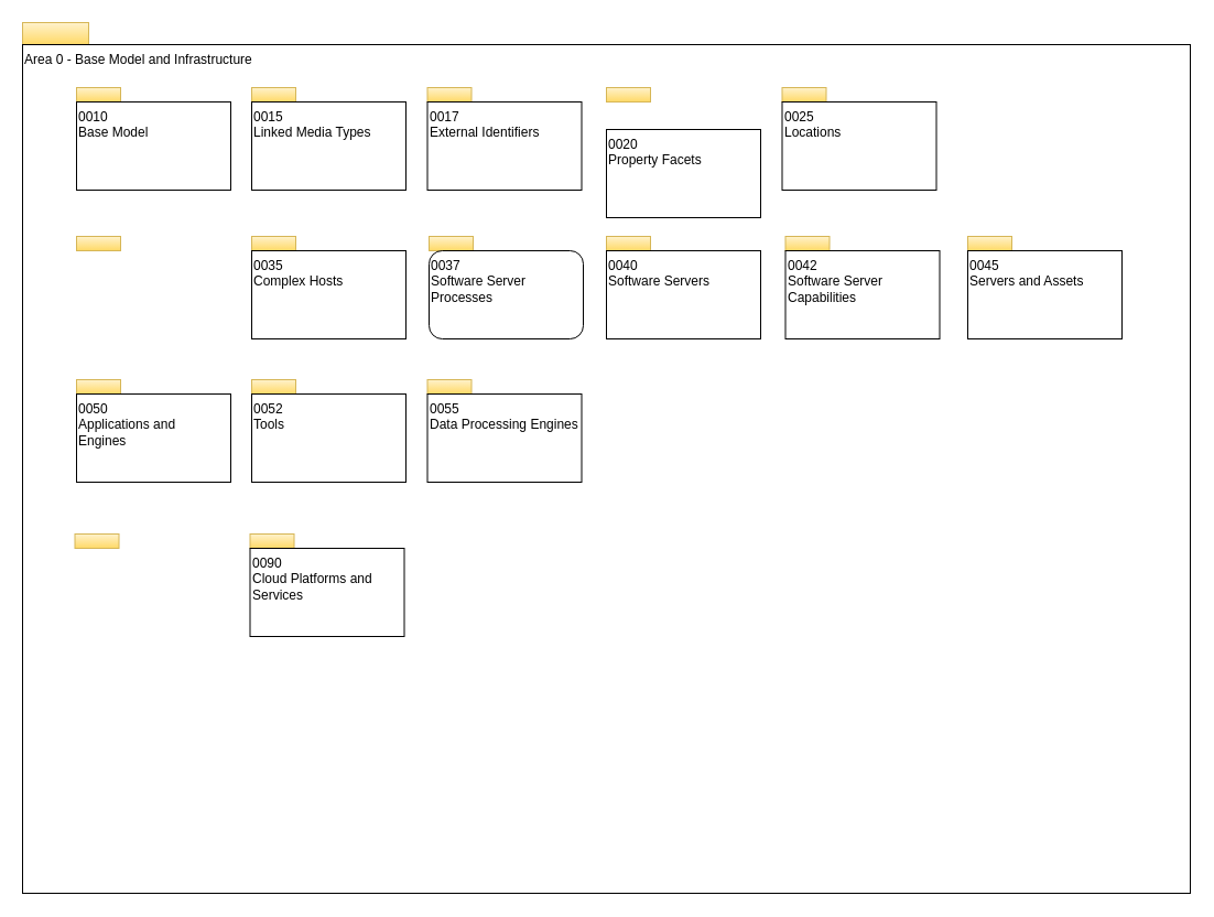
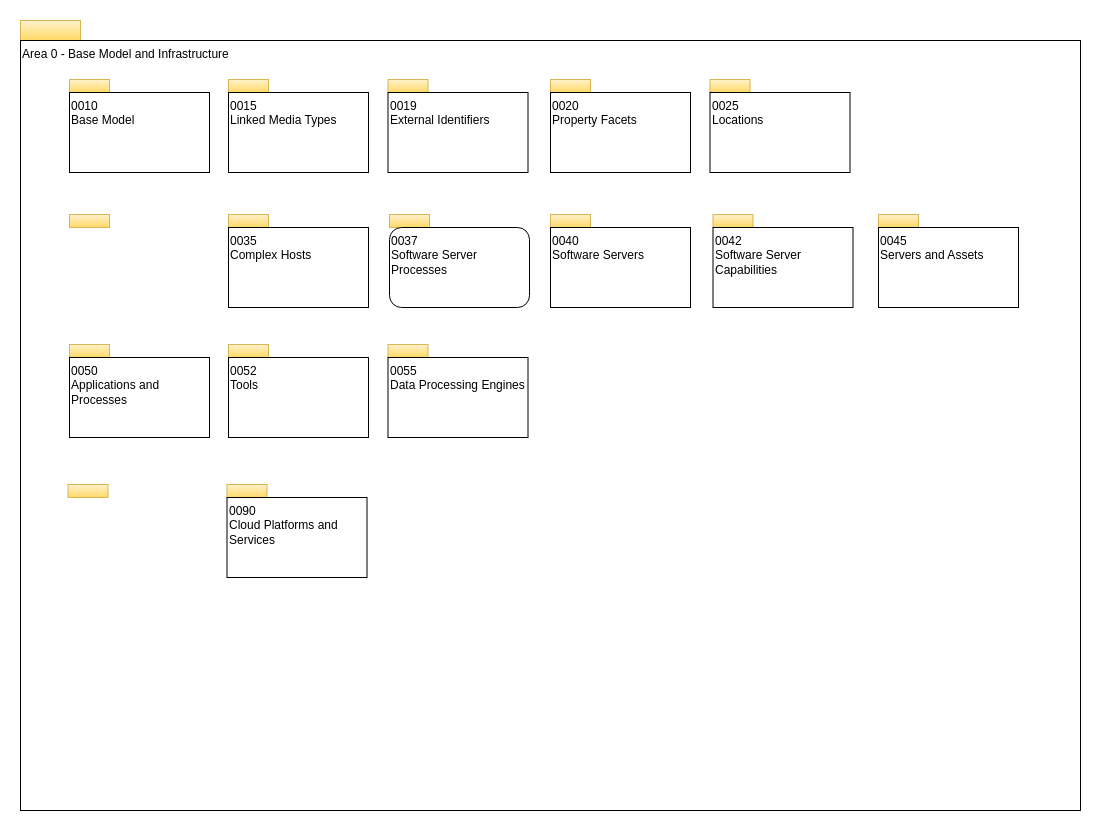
- <mxCell id="9" value="0017&lt;br&gt;External Identifiers&lt;br&gt;" style="rounded=0;whiteSpace=wrap;html=1;align=left;verticalAlign=top;" parent="1" vertex="1"><mxGeometry x="387.5" y="92" width="140" height="80" as="geometry" /></mxCell>
+ <mxCell id="9" value="0019&lt;br&gt;External Identifiers&lt;br&gt;" style="rounded=0;whiteSpace=wrap;html=1;align=left;verticalAlign=top;" parent="1" vertex="1"><mxGeometry x="387.5" y="92" width="140" height="80" as="geometry" /></mxCell>
- <mxCell id="11" value="0020&lt;br&gt;Property Facets&lt;br&gt;" style="rounded=0;whiteSpace=wrap;html=1;align=left;verticalAlign=top;" parent="1" vertex="1"><mxGeometry x="550" y="117" width="140" height="80" as="geometry" /></mxCell>
+ <mxCell id="11" value="0020&lt;br&gt;Property Facets&lt;br&gt;" style="rounded=0;whiteSpace=wrap;html=1;align=left;verticalAlign=top;" parent="1" vertex="1"><mxGeometry x="550" y="92" width="140" height="80" as="geometry" /></mxCell>
- <mxCell id="25" value="0050&lt;br&gt;Applications and&lt;br&gt;Engines&lt;br&gt;" style="rounded=0;whiteSpace=wrap;html=1;align=left;verticalAlign=top;" parent="1" vertex="1"><mxGeometry x="69" y="357" width="140" height="80" as="geometry" /></mxCell>
+ <mxCell id="25" value="0050&lt;br&gt;Applications and&lt;br&gt;Processes&lt;br&gt;" style="rounded=0;whiteSpace=wrap;html=1;align=left;verticalAlign=top;" parent="1" vertex="1"><mxGeometry x="69" y="357" width="140" height="80" as="geometry" /></mxCell>
